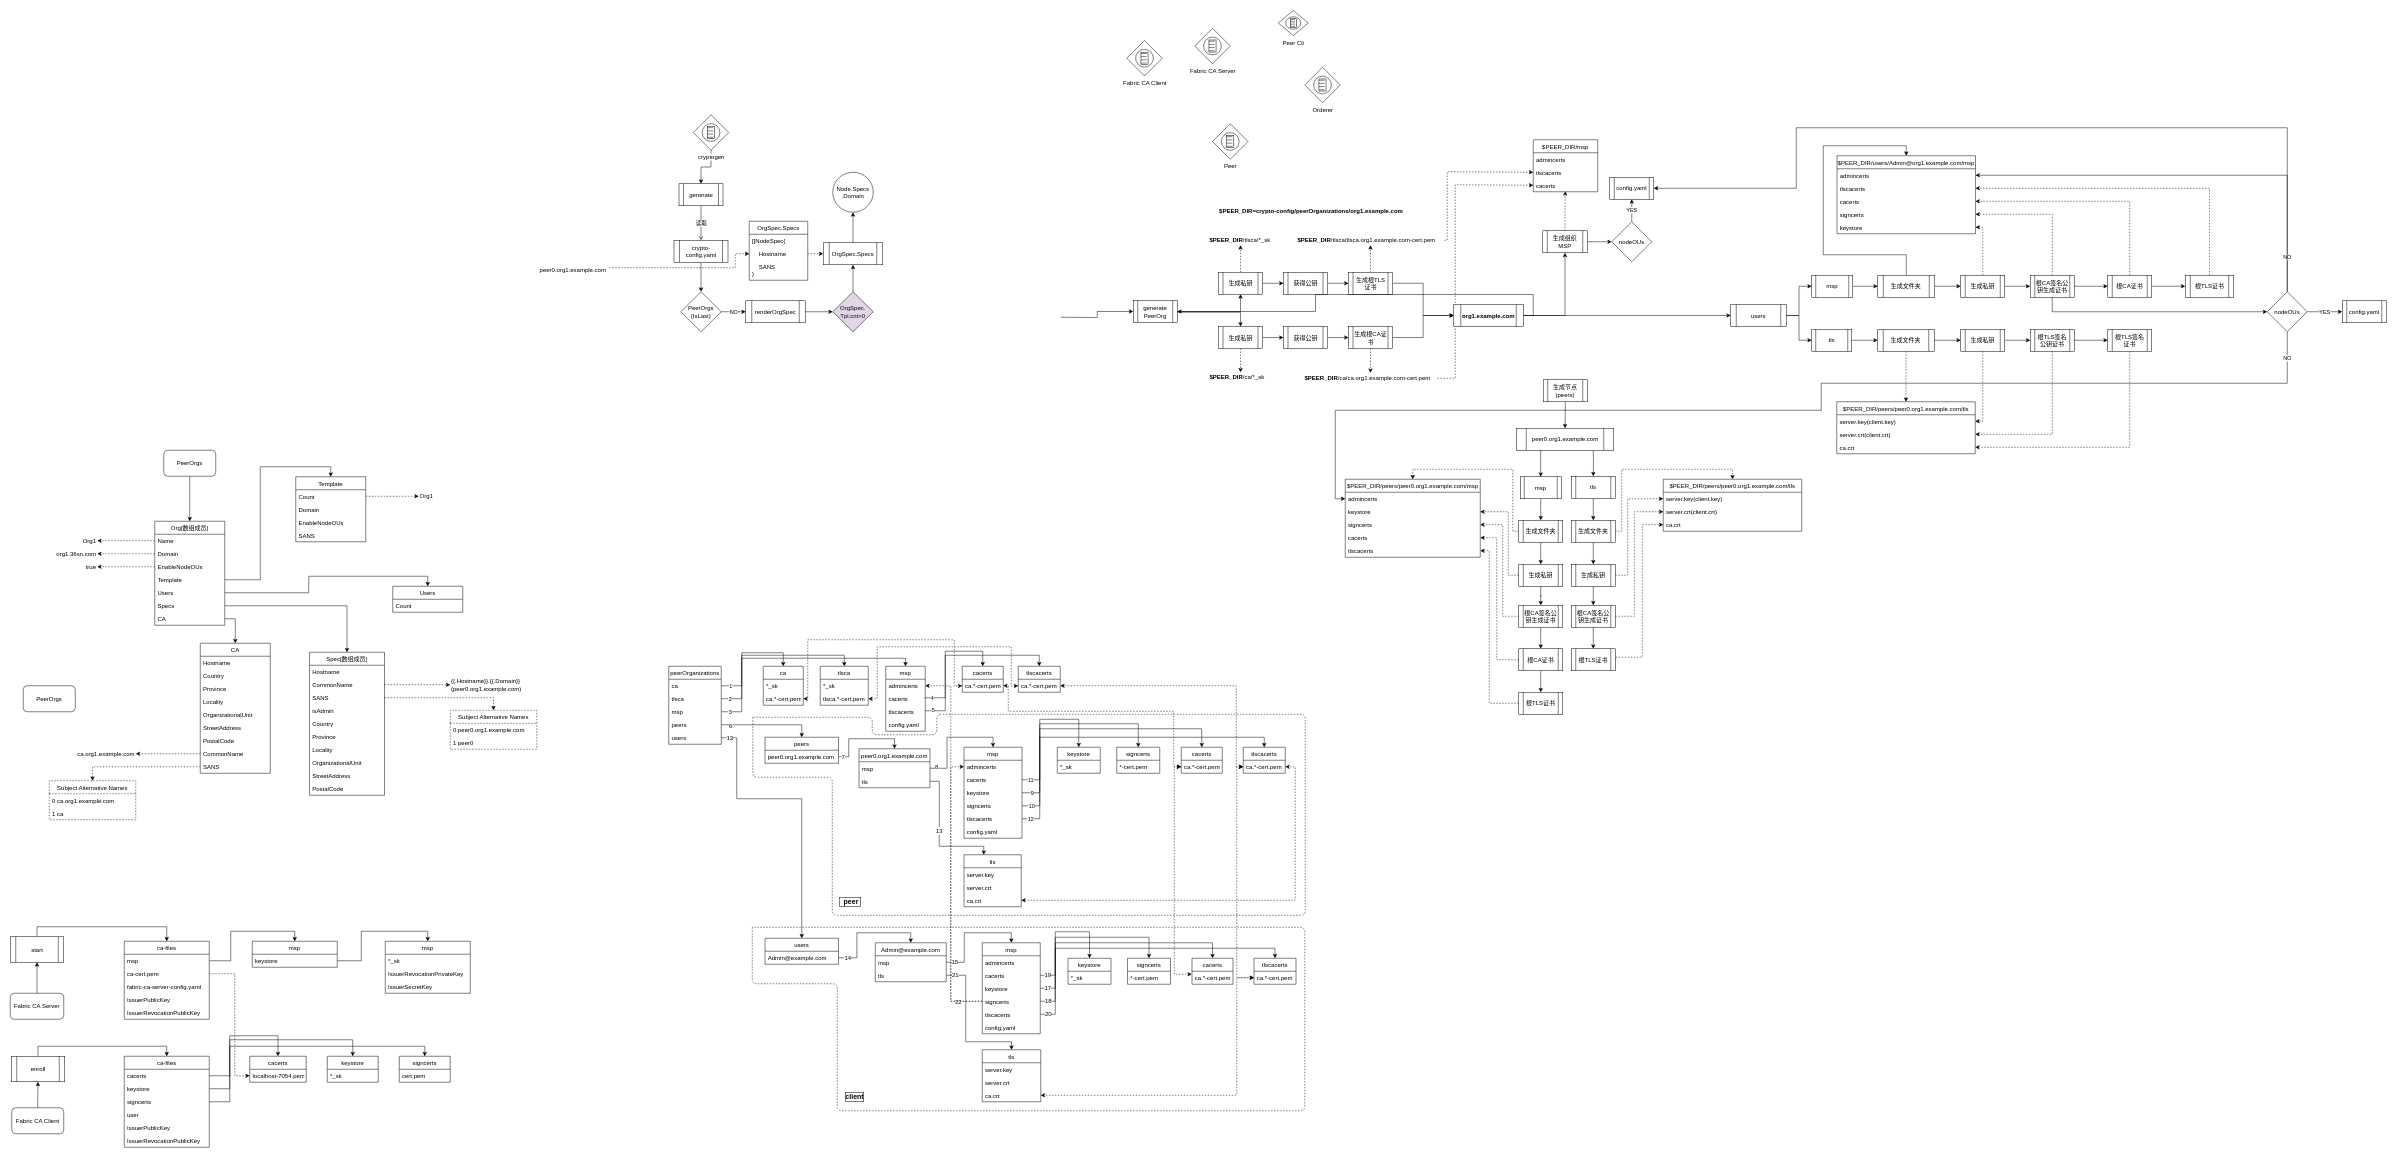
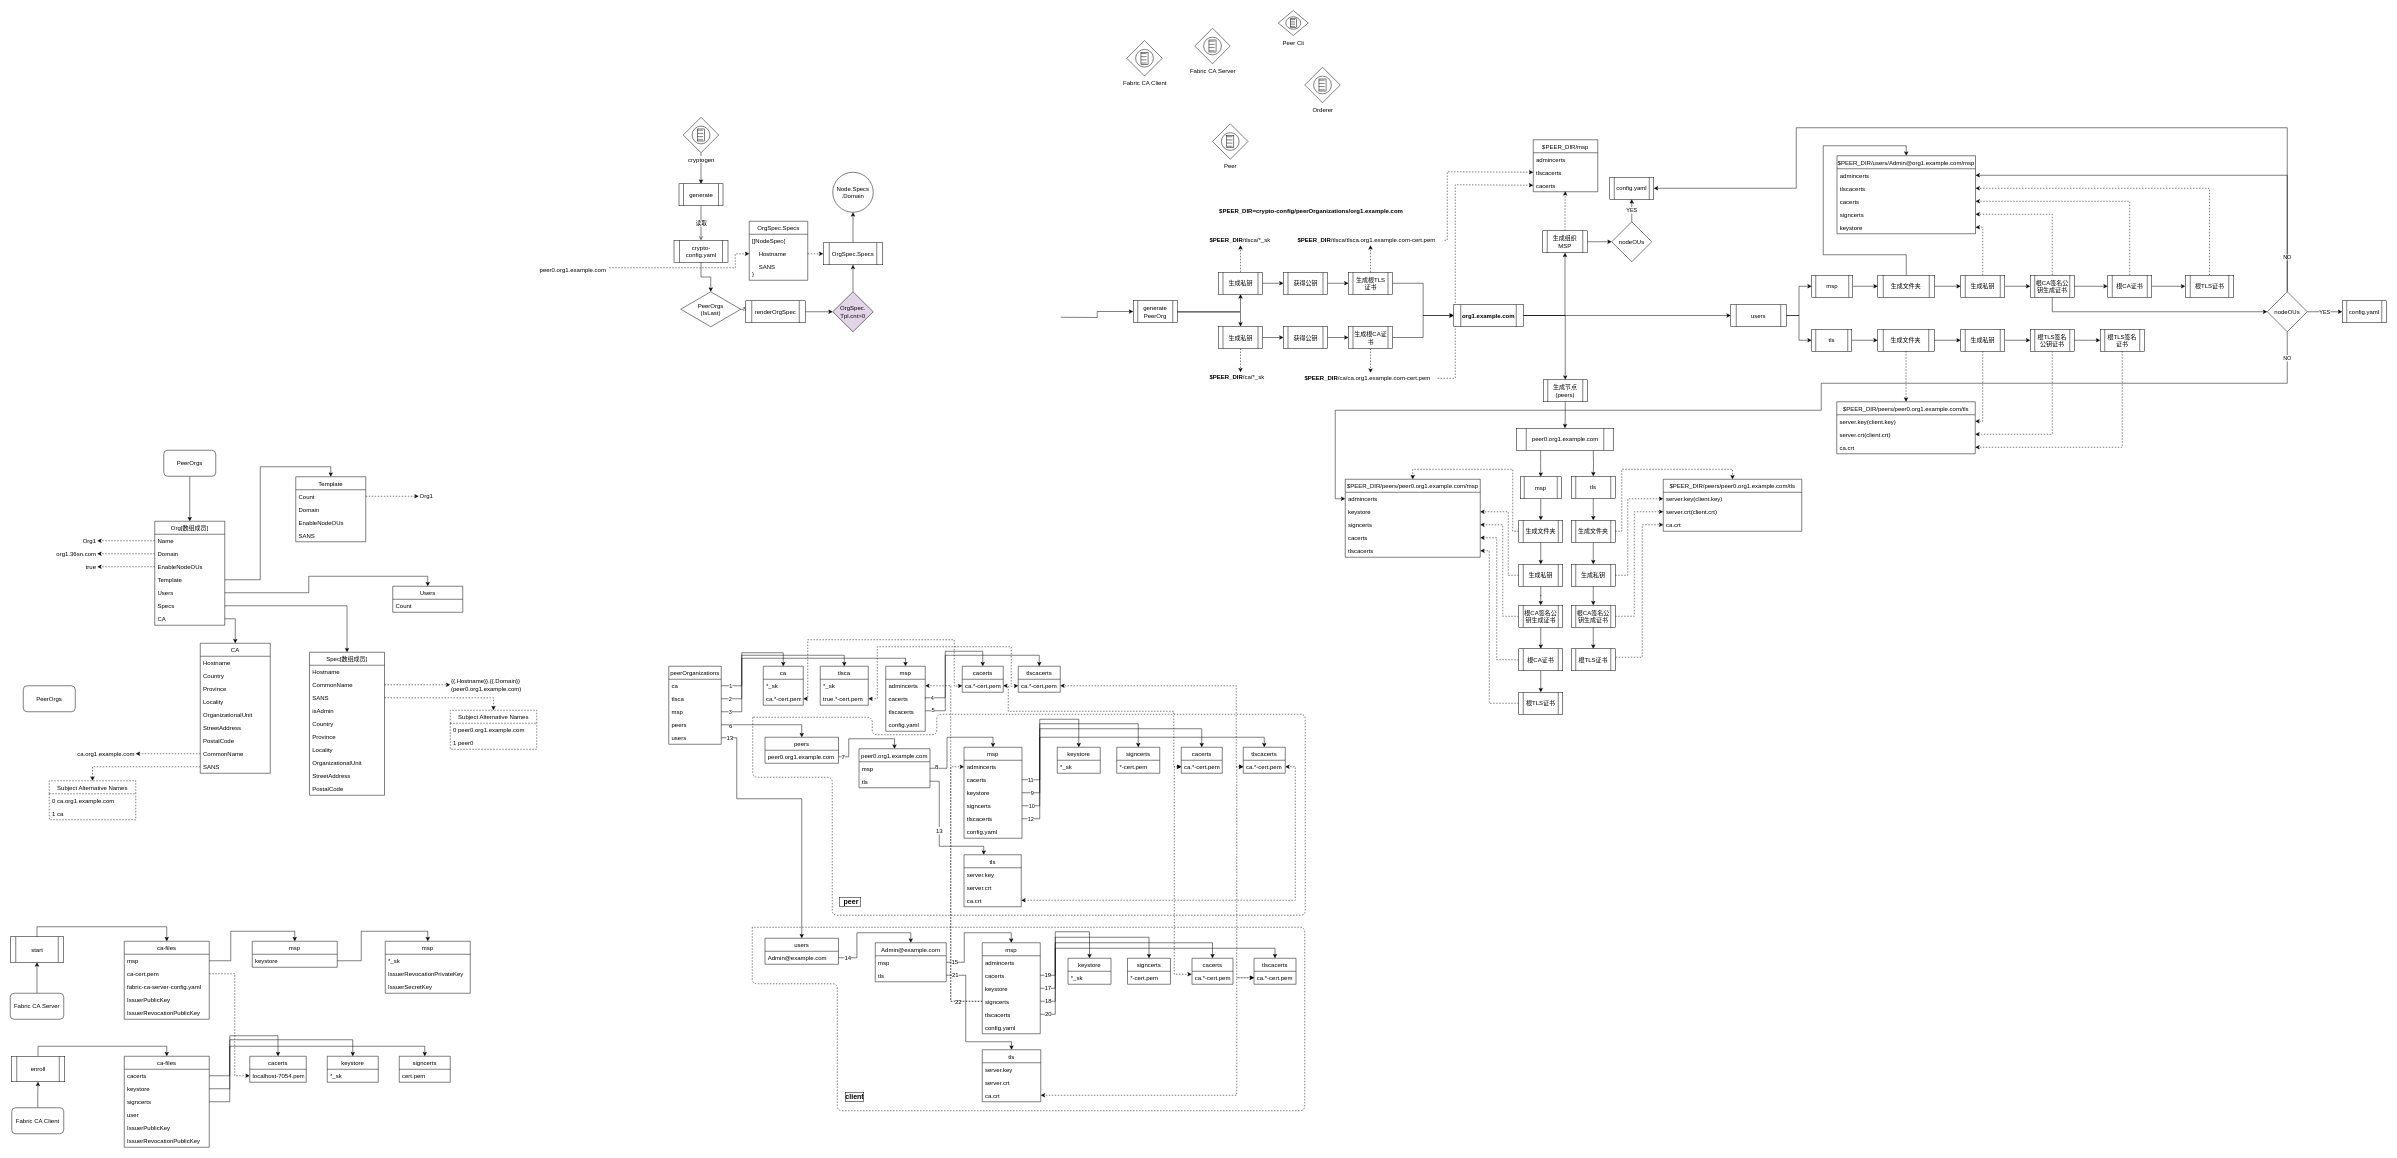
- <mxCell id="83" value="cryptogen" style="shape=mxgraph.bpmn.shape;html=1;verticalLabelPosition=bottom;labelBackgroundColor=#ffffff;verticalAlign=top;align=center;perimeter=rhombusPerimeter;background=gateway;outlineConnect=0;outline=standard;symbol=conditional;" parent="1" vertex="1"><mxGeometry x="1386" y="229" width="71" height="71" as="geometry" /></mxCell>
+ <mxCell id="83" value="cryptogen" style="shape=mxgraph.bpmn.shape;html=1;verticalLabelPosition=bottom;labelBackgroundColor=#ffffff;verticalAlign=top;align=center;perimeter=rhombusPerimeter;background=gateway;outlineConnect=0;outline=standard;symbol=conditional;" parent="1" vertex="1"><mxGeometry x="1366" y="234" width="71" height="71" as="geometry" /></mxCell>
- <mxCell id="364" style="edgeStyle=orthogonalEdgeStyle;rounded=0;orthogonalLoop=1;jettySize=auto;html=1;exitX=1;exitY=0.5;exitDx=0;exitDy=0;" edge="1" parent="1" source="365" target="84"><mxGeometry relative="1" as="geometry" /></mxCell>
+ <mxCell id="364" style="edgeStyle=orthogonalEdgeStyle;rounded=0;orthogonalLoop=1;jettySize=auto;html=1;exitX=1;exitY=0.5;exitDx=0;exitDy=0;" edge="1" parent="1" source="365" target="41"><mxGeometry relative="1" as="geometry" /></mxCell>
- <mxCell id="91" value="&lt;span style=&quot;white-space: normal&quot;&gt;PeerOrgs&lt;br&gt;(IsLast)&lt;br&gt;&lt;/span&gt;" style="rhombus;whiteSpace=wrap;html=1;" parent="1" vertex="1"><mxGeometry x="1361" y="583" width="81" height="80" as="geometry" /></mxCell>
+ <mxCell id="91" value="&lt;span style=&quot;white-space: normal&quot;&gt;PeerOrgs&lt;br&gt;(IsLast)&lt;br&gt;&lt;/span&gt;" style="rhombus;whiteSpace=wrap;html=1;" parent="1" vertex="1"><mxGeometry x="1361" y="583" width="120" height="70" as="geometry" /></mxCell>
- <mxCell id="361" value="根TLS签名证书" style="shape=process;whiteSpace=wrap;html=1;backgroundOutline=1;" vertex="1" parent="1"><mxGeometry x="4215" y="658" width="88" height="44" as="geometry" /></mxCell>
+ <mxCell id="361" value="根TLS签名证书" style="shape=process;whiteSpace=wrap;html=1;backgroundOutline=1;" vertex="1" parent="1"><mxGeometry x="4200" y="658" width="88" height="44" as="geometry" /></mxCell>
- <mxCell id="182" value="tlsca.*-cert.pem" style="text;strokeColor=none;fillColor=none;align=left;verticalAlign=top;spacingLeft=4;spacingRight=4;overflow=hidden;rotatable=0;points=[[0,0.5],[1,0.5]];portConstraint=eastwest;" parent="180" vertex="1"><mxGeometry y="52" width="96" height="26" as="geometry" /></mxCell>
+ <mxCell id="182" value="true.*-cert.pem" style="text;strokeColor=none;fillColor=none;align=left;verticalAlign=top;spacingLeft=4;spacingRight=4;overflow=hidden;rotatable=0;points=[[0,0.5],[1,0.5]];portConstraint=eastwest;" parent="180" vertex="1"><mxGeometry y="52" width="96" height="26" as="geometry" /></mxCell>
